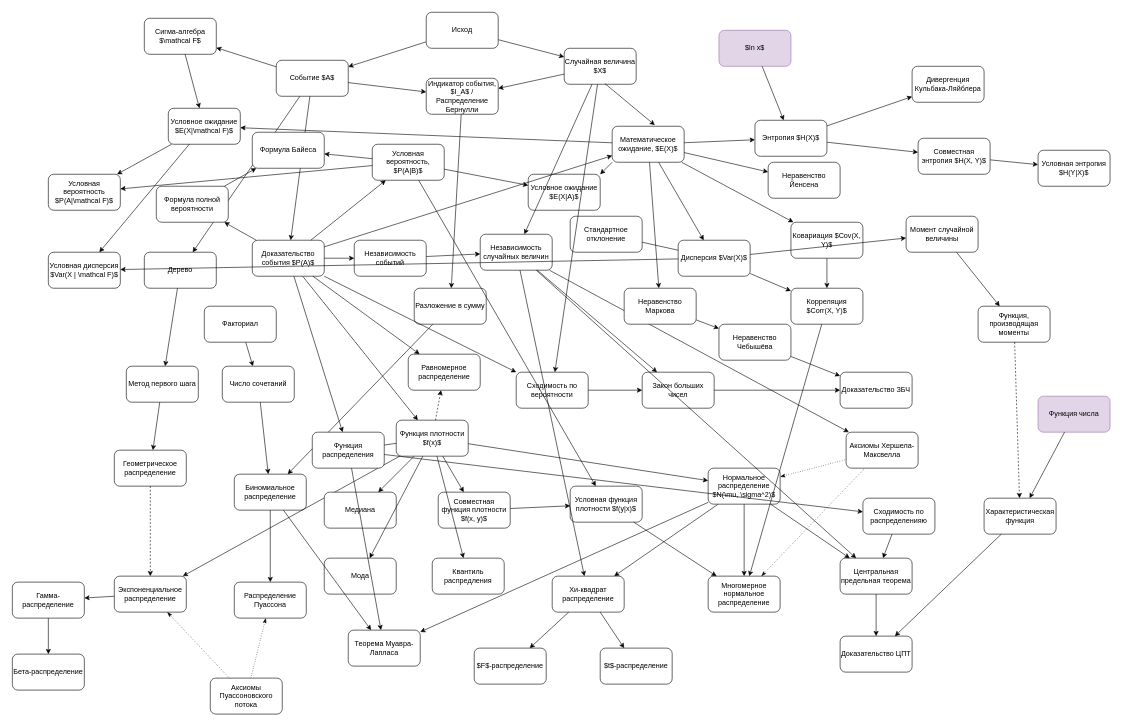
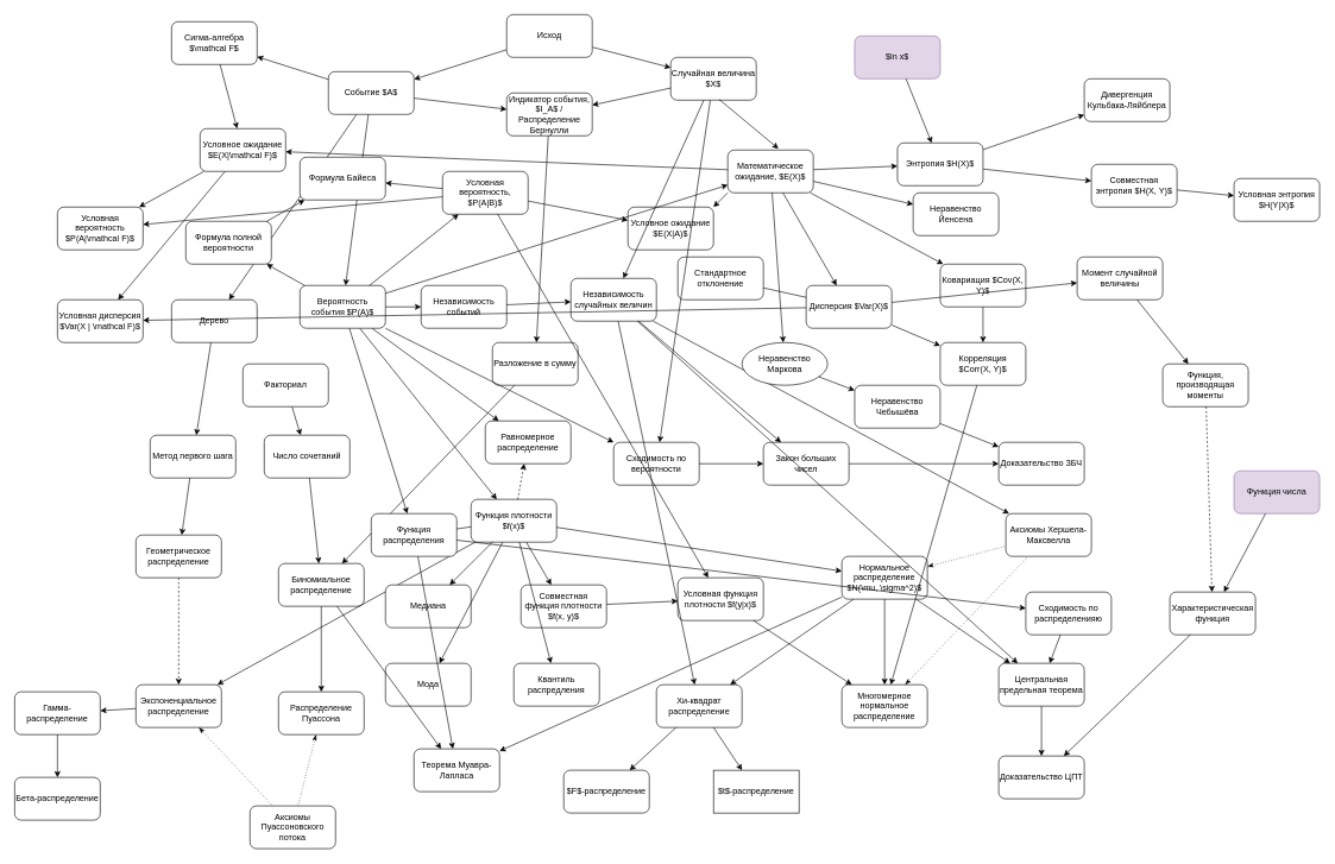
- <mxCell id="9" value="Доказательство события $P(A)$" style="rounded=1;whiteSpace=wrap;html=1;" parent="1" vertex="1"><mxGeometry x="420" y="400" width="120" height="60" as="geometry" /></mxCell>
+ <mxCell id="9" value="Вероятность события $P(A)$" style="rounded=1;whiteSpace=wrap;html=1;" parent="1" vertex="1"><mxGeometry x="420" y="400" width="120" height="60" as="geometry" /></mxCell>
- <mxCell id="105" value="Неравенство Маркова" style="rounded=1;whiteSpace=wrap;html=1;" parent="1" vertex="1"><mxGeometry x="1040" y="480" width="120" height="60" as="geometry" /></mxCell>
+ <mxCell id="105" value="Неравенство Маркова" style="ellipse;whiteSpace=wrap;html=1;" parent="1" vertex="1"><mxGeometry x="1040" y="480" width="120" height="60" as="geometry" /></mxCell>
- <mxCell id="67" value="$t$-распределение" style="rounded=1;whiteSpace=wrap;html=1;" parent="1" vertex="1"><mxGeometry x="1000" y="1080" width="120" height="60" as="geometry" /></mxCell>
+ <mxCell id="67" value="$t$-распределение" style="whiteSpace=wrap;html=1;rounded=0;" parent="1" vertex="1"><mxGeometry x="1000" y="1080" width="120" height="60" as="geometry" /></mxCell>
